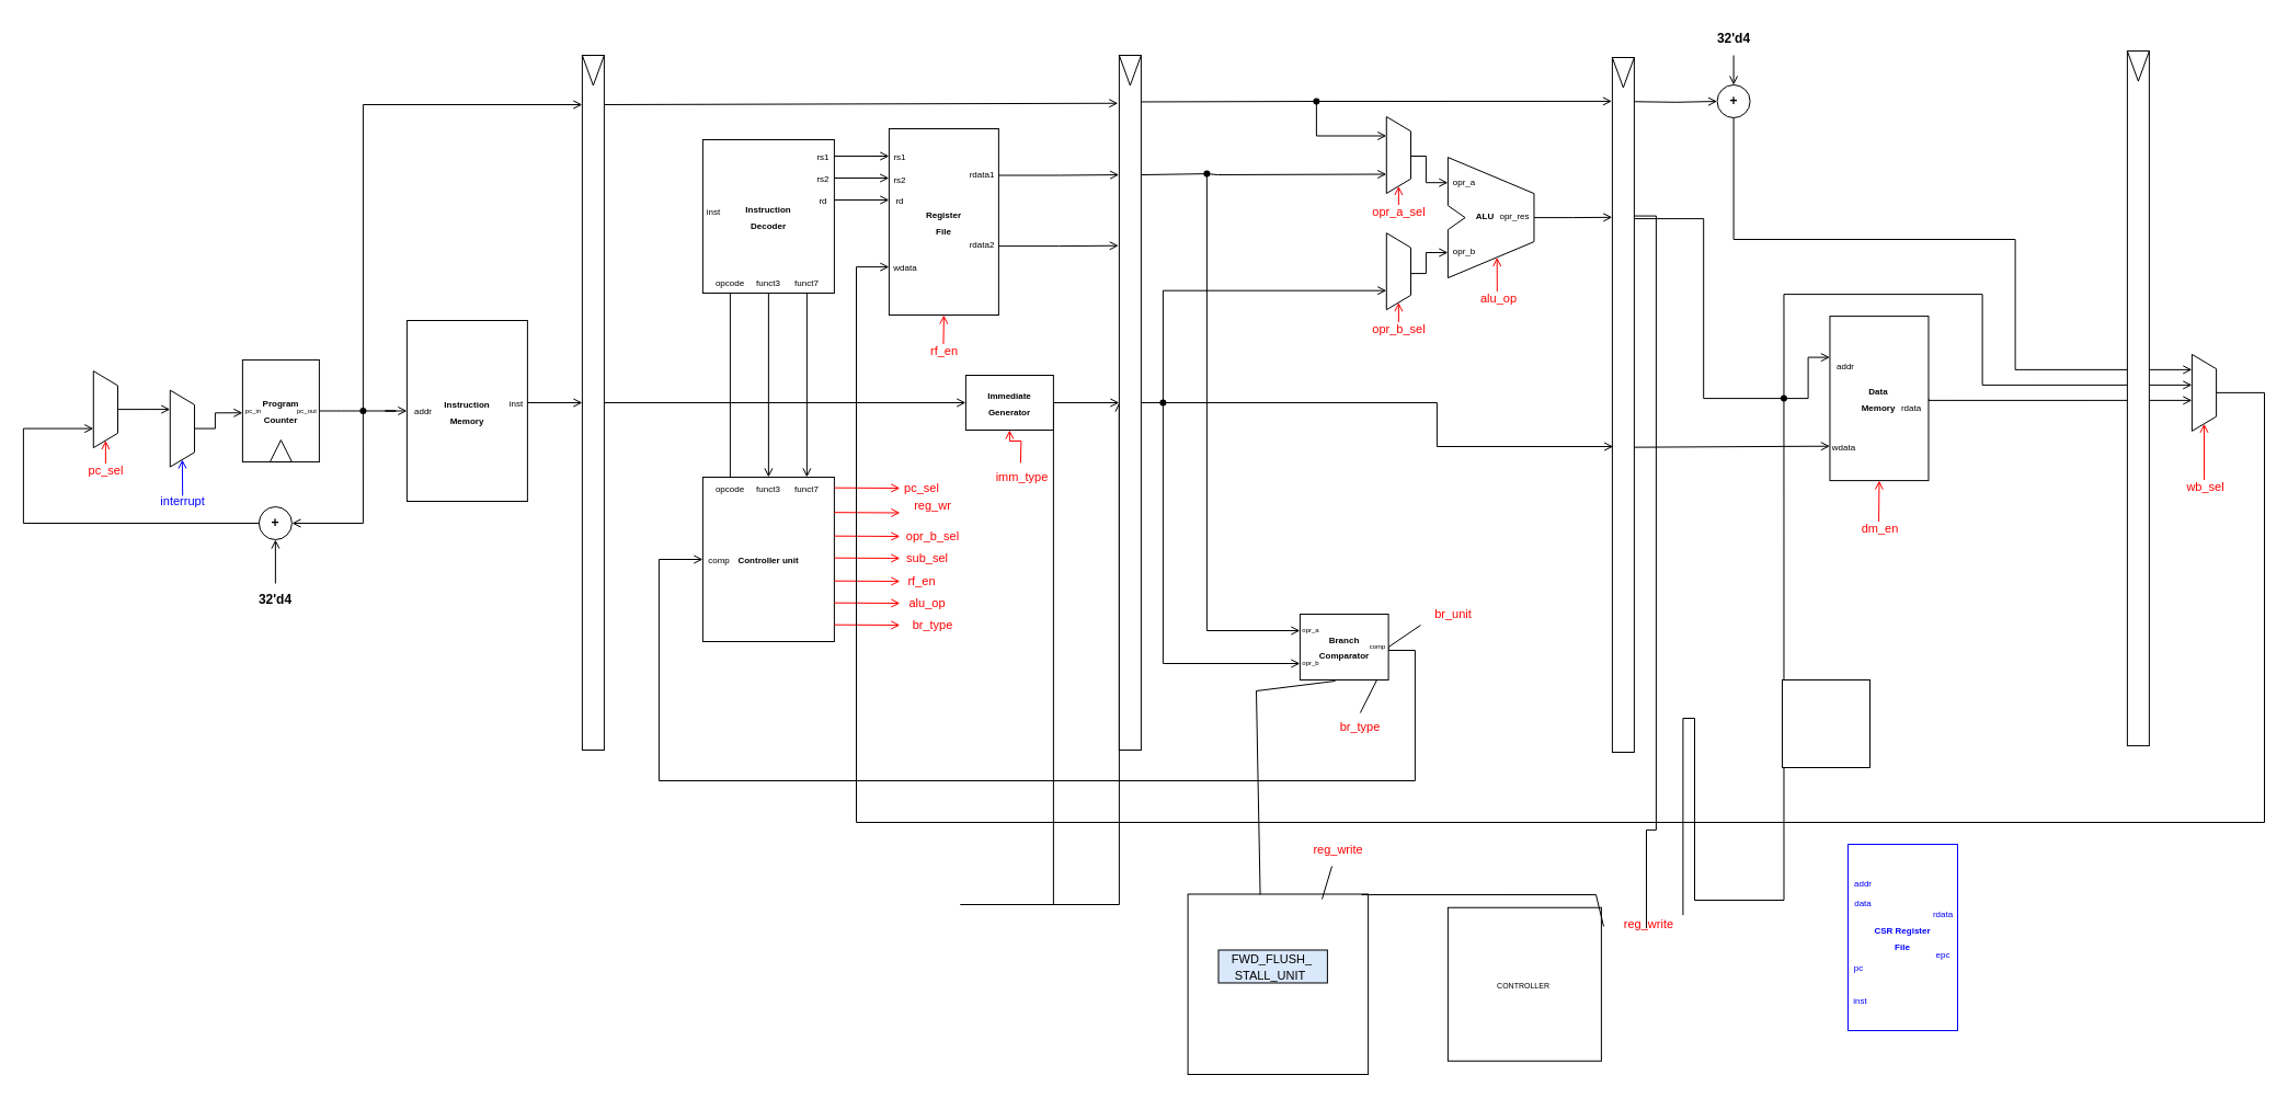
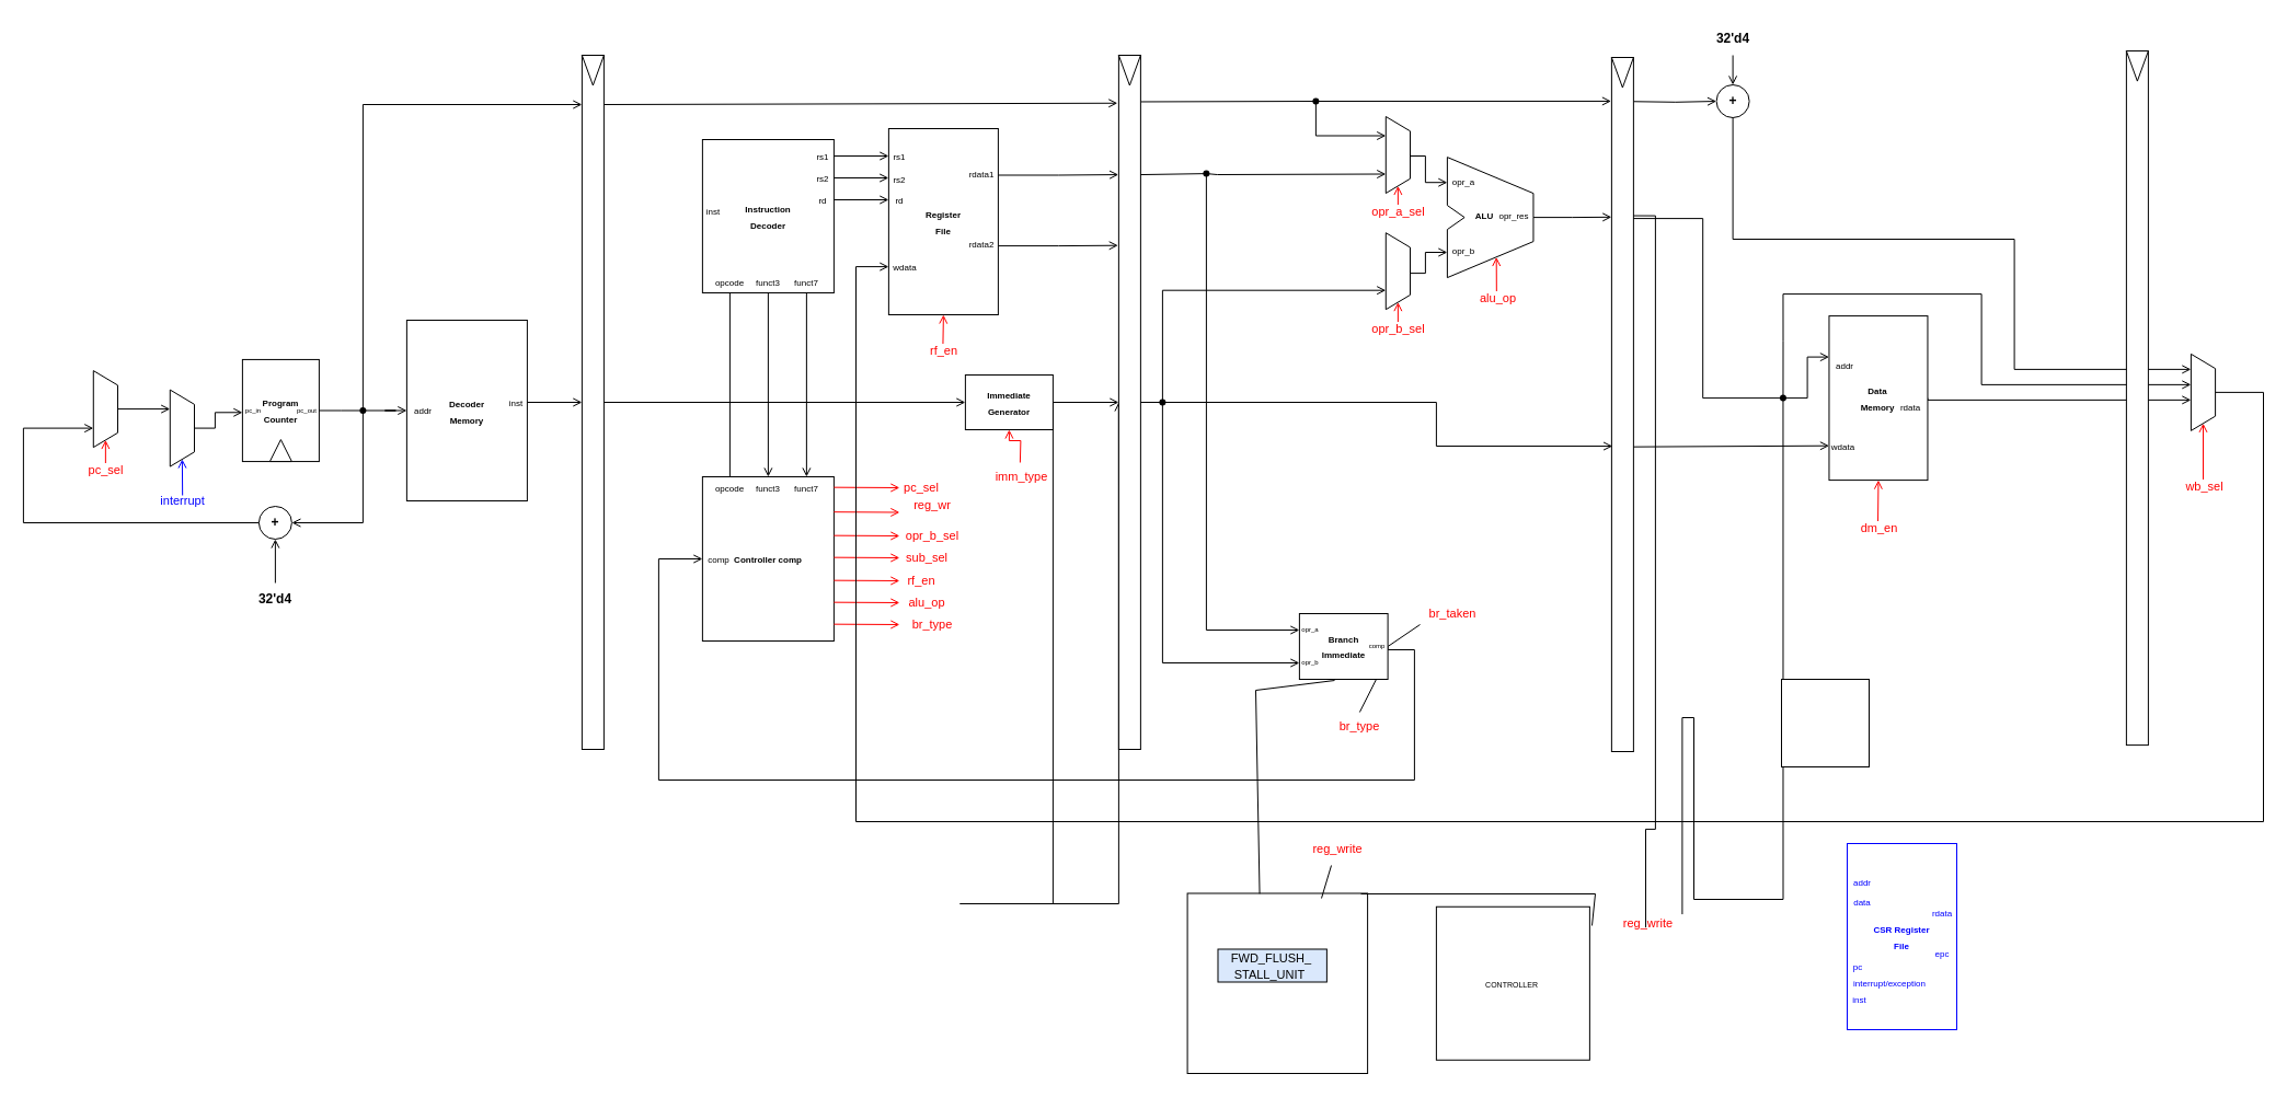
- <mxCell id="5" value="&lt;b style=&quot;font-size: 8px;&quot;&gt;Instruction &lt;br&gt;Memory&lt;/b&gt;" style="rounded=0;whiteSpace=wrap;html=1;" vertex="1" parent="1"><mxGeometry x="370.89" y="292" width="110" height="165" as="geometry" /></mxCell>
+ <mxCell id="5" value="&lt;b style=&quot;font-size: 8px;&quot;&gt;Decoder &lt;br&gt;Memory&lt;/b&gt;" style="rounded=0;whiteSpace=wrap;html=1;" vertex="1" parent="1"><mxGeometry x="370.89" y="292" width="110" height="165" as="geometry" /></mxCell>
- <mxCell id="28" value="&lt;font style=&quot;font-size: 8px;&quot;&gt;&lt;b&gt;Controller unit&lt;/b&gt;&lt;/font&gt;" style="rounded=0;whiteSpace=wrap;html=1;points=[[0,0,0,0,0],[0,0.25,0,0,0],[0,0.5,0,0,0],[0,0.75,0,0,0],[0,1,0,0,0],[0.25,0,0,0,0],[0.25,1,0,0,0],[0.5,0,0,0,0],[0.5,1,0,0,0],[0.75,0,0,0,0],[0.75,1,0,0,0],[1,0.12,0,0,0],[1,0.31,0,0,0],[1,0.5,0,0,0],[1,0.69,0,0,0],[1,0.88,0,0,0]];" vertex="1" parent="1"><mxGeometry x="640.89" y="435" width="120" height="150" as="geometry" /></mxCell>
+ <mxCell id="28" value="&lt;font style=&quot;font-size: 8px;&quot;&gt;&lt;b&gt;Controller comp&lt;/b&gt;&lt;/font&gt;" style="rounded=0;whiteSpace=wrap;html=1;points=[[0,0,0,0,0],[0,0.25,0,0,0],[0,0.5,0,0,0],[0,0.75,0,0,0],[0,1,0,0,0],[0.25,0,0,0,0],[0.25,1,0,0,0],[0.5,0,0,0,0],[0.5,1,0,0,0],[0.75,0,0,0,0],[0.75,1,0,0,0],[1,0.12,0,0,0],[1,0.31,0,0,0],[1,0.5,0,0,0],[1,0.69,0,0,0],[1,0.88,0,0,0]];" vertex="1" parent="1"><mxGeometry x="640.89" y="435" width="120" height="150" as="geometry" /></mxCell>
- <mxCell id="161" value="&lt;font color=&quot;#ff0000&quot;&gt;br_unit&lt;/font&gt;" style="text;html=1;strokeColor=none;fillColor=none;align=center;verticalAlign=middle;whiteSpace=wrap;rounded=0;fontSize=11;fontFamily=Helvetica;fontColor=default;" vertex="1" parent="1"><mxGeometry x="1296" y="545" width="60" height="30" as="geometry" /></mxCell>
+ <mxCell id="161" value="&lt;font color=&quot;#ff0000&quot;&gt;br_taken&lt;/font&gt;" style="text;html=1;strokeColor=none;fillColor=none;align=center;verticalAlign=middle;whiteSpace=wrap;rounded=0;fontSize=11;fontFamily=Helvetica;fontColor=default;" vertex="1" parent="1"><mxGeometry x="1296" y="545" width="60" height="30" as="geometry" /></mxCell>
- <mxCell id="71" value="&lt;font style=&quot;font-size: 8px;&quot;&gt;&lt;b&gt;Branch&lt;br&gt;Comparator&lt;/b&gt;&lt;/font&gt;" style="whiteSpace=wrap;html=1;fontFamily=Helvetica;fontSize=11;fontColor=default;" vertex="1" parent="1"><mxGeometry x="1185.89" y="560" width="80.71" height="60" as="geometry" /></mxCell>
+ <mxCell id="71" value="&lt;font style=&quot;font-size: 8px;&quot;&gt;&lt;b&gt;Branch&lt;br&gt;Immediate&lt;/b&gt;&lt;/font&gt;" style="whiteSpace=wrap;html=1;fontFamily=Helvetica;fontSize=11;fontColor=default;" vertex="1" parent="1"><mxGeometry x="1185.89" y="560" width="80.71" height="60" as="geometry" /></mxCell>
+ <mxCell id="100" value="&lt;span style=&quot;font-size: 8px;&quot;&gt;interrupt/exception&lt;br&gt;&lt;/span&gt;" style="text;html=1;strokeColor=none;fillColor=none;align=center;verticalAlign=middle;whiteSpace=wrap;rounded=0;fontColor=#0000ff;" vertex="1" parent="1"><mxGeometry x="1686" y="889" width="77.5" height="15" as="geometry" /></mxCell>
- <mxCell id="160" value="&lt;font style=&quot;font-size: 7px;&quot;&gt;CONTROLLER&amp;nbsp;&lt;/font&gt;" style="whiteSpace=wrap;html=1;aspect=fixed;" vertex="1" parent="1"><mxGeometry x="1320.89" y="827.75" width="140" height="140" as="geometry" /></mxCell>
+ <mxCell id="160" value="&lt;font style=&quot;font-size: 7px;&quot;&gt;CONTROLLER&amp;nbsp;&lt;/font&gt;" style="whiteSpace=wrap;html=1;aspect=fixed;" vertex="1" parent="1"><mxGeometry x="1310.89" y="827.75" width="140" height="140" as="geometry" /></mxCell>
